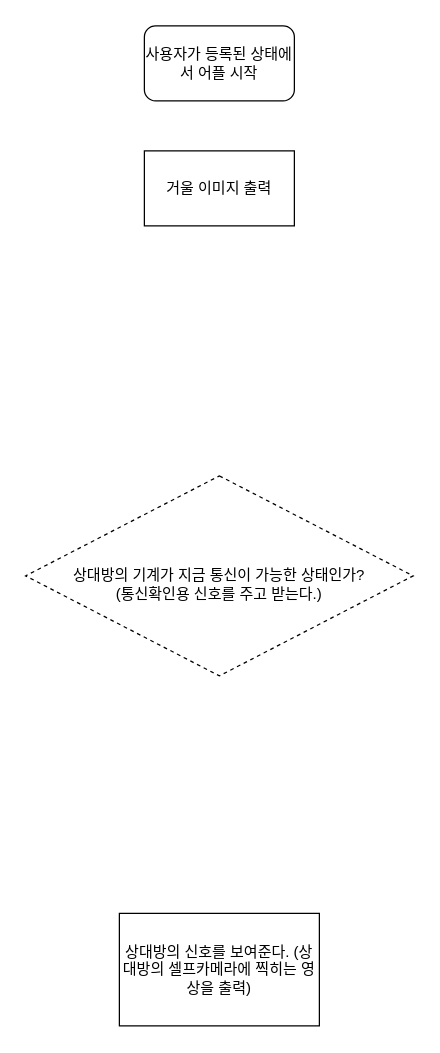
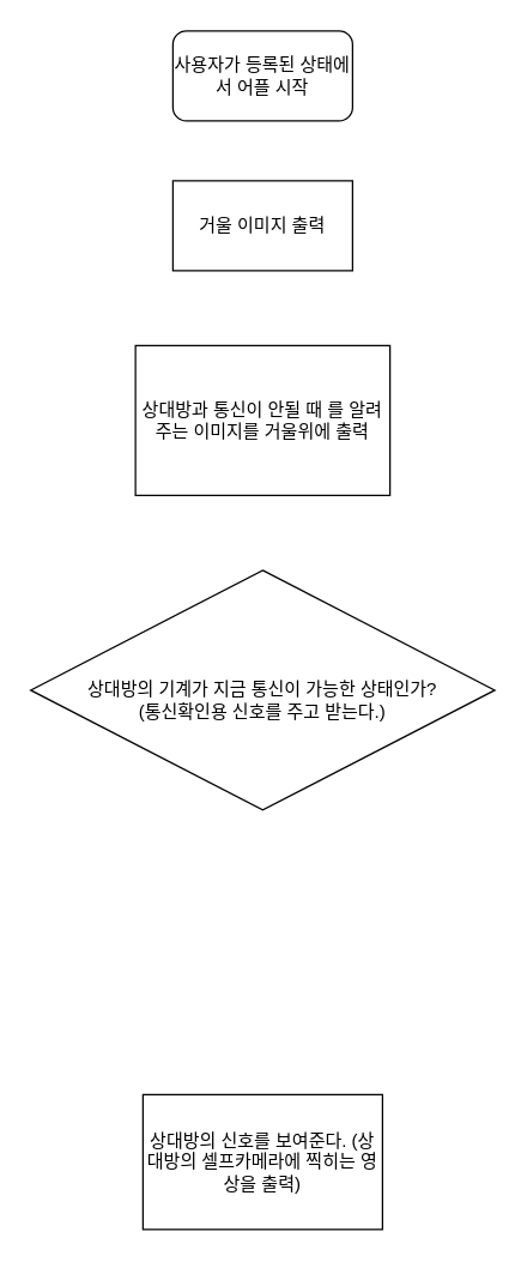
+ <mxCell id="5" value="상대방과 통신이 안될 때 를 알려주는 이미지를 거울위에 출력" style="rounded=0;whiteSpace=wrap;html=1;" vertex="1" parent="1"><mxGeometry x="90" y="230" width="170" height="100" as="geometry" /></mxCell>
- <mxCell id="4" value="&lt;br&gt;상대방의 기계가 지금 통신이 가능한 상태인가?&lt;br&gt;(통신확인용 신호를 주고 받는다.)" style="rhombus;whiteSpace=wrap;html=1;dashed=1;" vertex="1" parent="1"><mxGeometry x="20" y="380" width="310" height="160" as="geometry" /></mxCell>
+ <mxCell id="4" value="&lt;br&gt;상대방의 기계가 지금 통신이 가능한 상태인가?&lt;br&gt;(통신확인용 신호를 주고 받는다.)" style="rhombus;whiteSpace=wrap;html=1;" vertex="1" parent="1"><mxGeometry x="20" y="380" width="310" height="160" as="geometry" /></mxCell>
